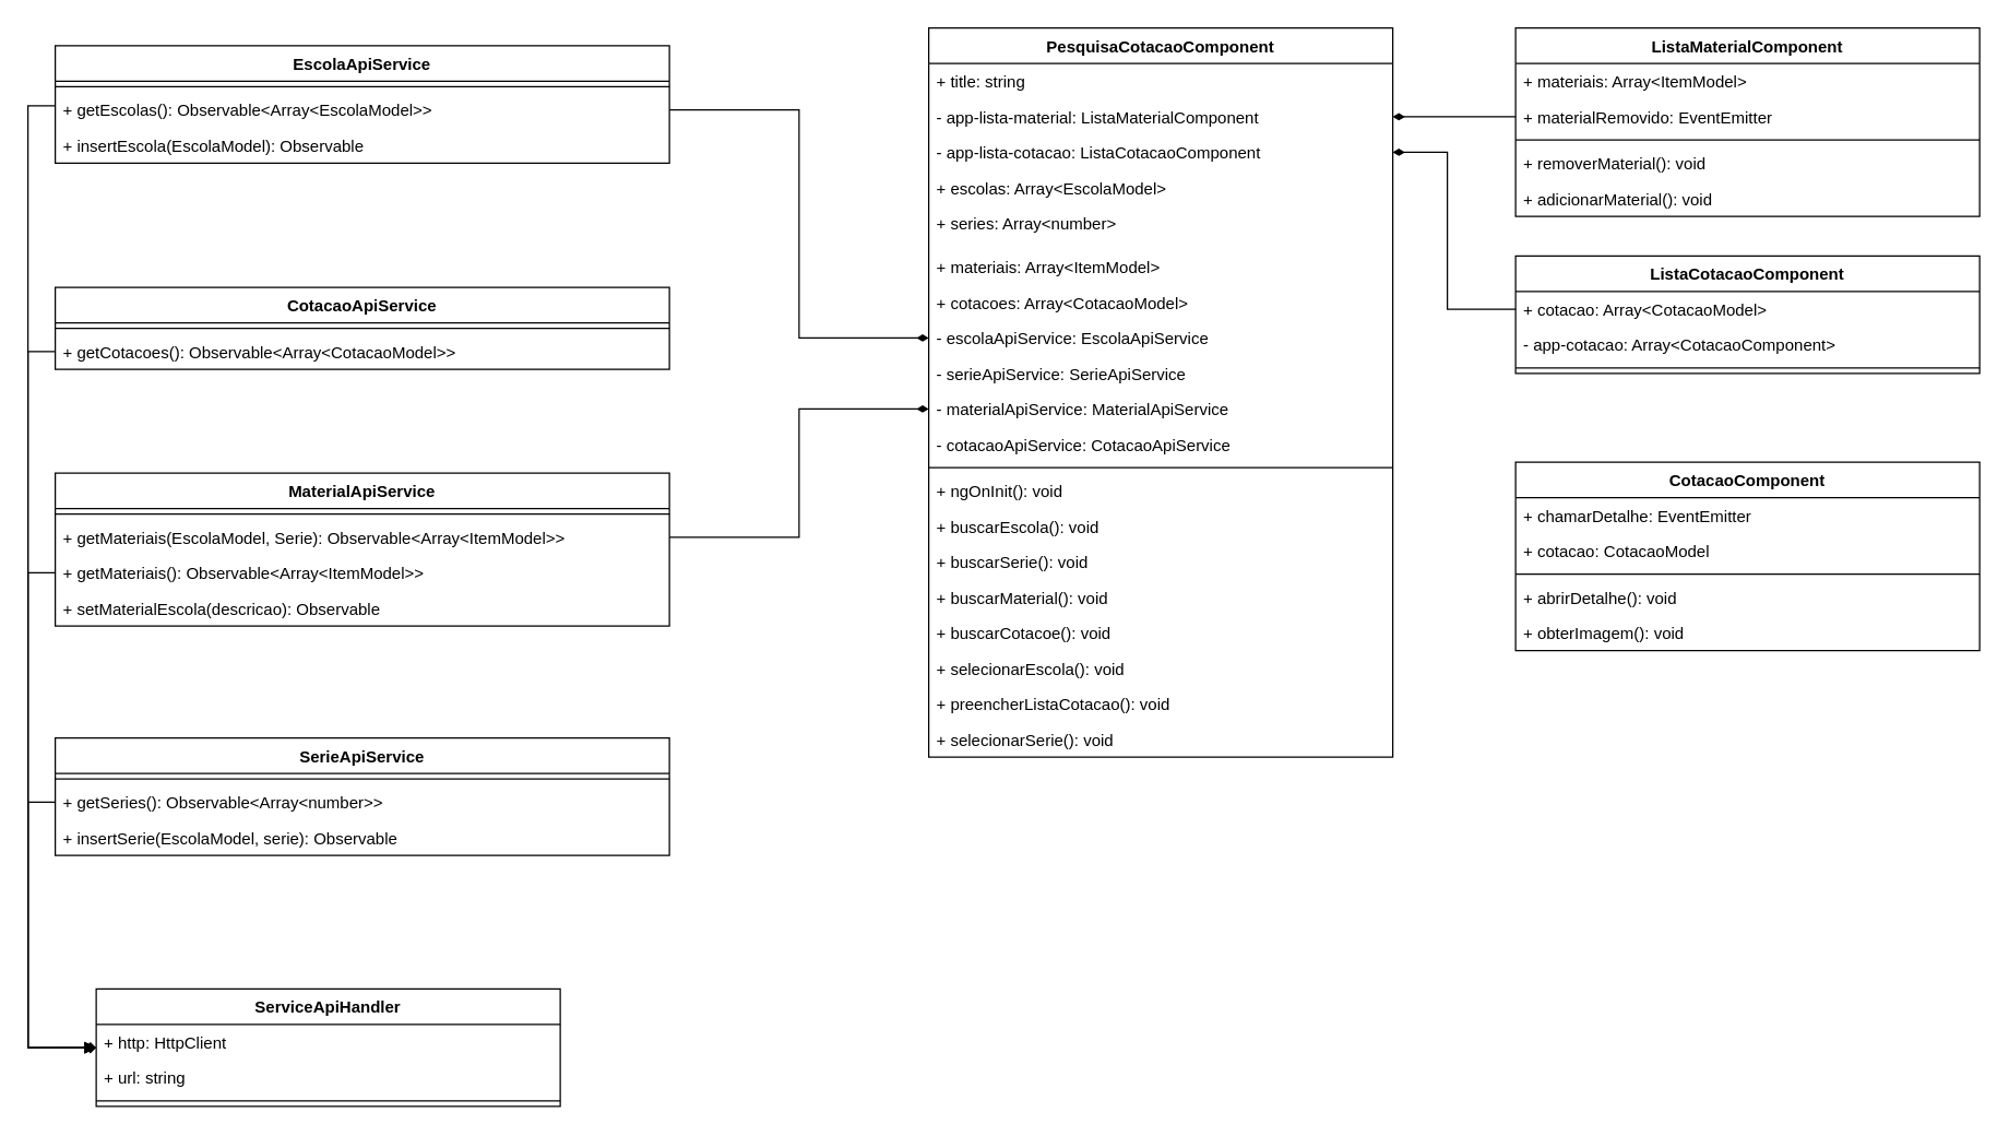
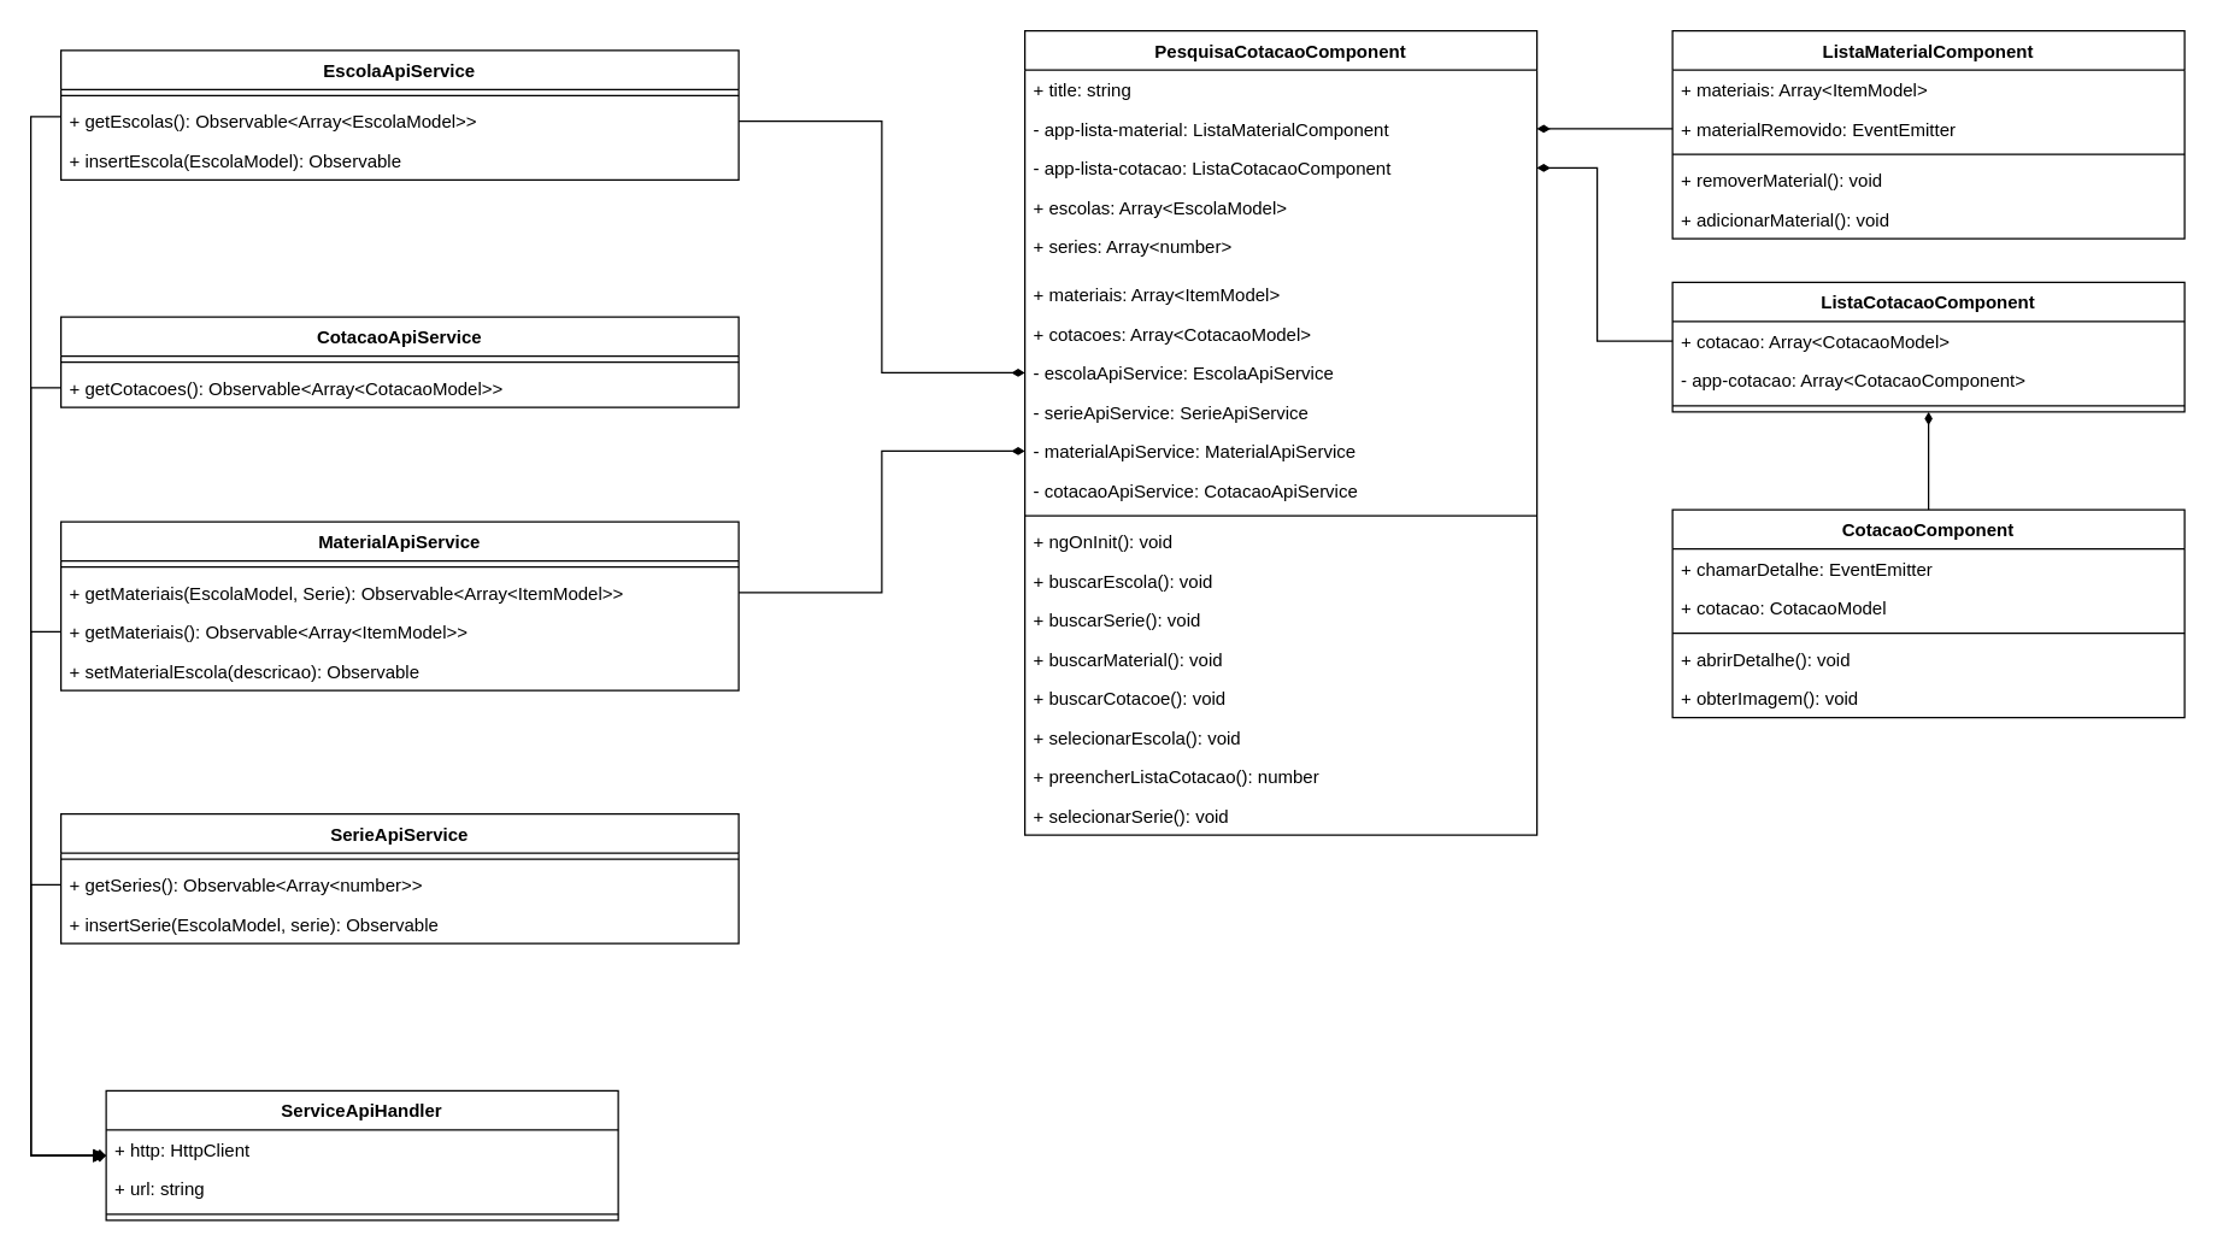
+ <mxCell id="35" style="edgeStyle=orthogonalEdgeStyle;rounded=0;orthogonalLoop=1;jettySize=auto;html=1;entryX=0.5;entryY=1;entryDx=0;entryDy=0;endArrow=diamondThin;endFill=1;" edge="1" parent="1" source="36" target="31"><mxGeometry relative="1" as="geometry" /></mxCell>
- <mxCell id="21" value="+ preencherListaCotacao(): void" style="text;strokeColor=none;fillColor=none;align=left;verticalAlign=top;spacingLeft=4;spacingRight=4;overflow=hidden;rotatable=0;points=[[0,0.5],[1,0.5]];portConstraint=eastwest;" vertex="1" parent="2"><mxGeometry y="482" width="340" height="26" as="geometry" /></mxCell>
+ <mxCell id="21" value="+ preencherListaCotacao(): number" style="text;strokeColor=none;fillColor=none;align=left;verticalAlign=top;spacingLeft=4;spacingRight=4;overflow=hidden;rotatable=0;points=[[0,0.5],[1,0.5]];portConstraint=eastwest;" vertex="1" parent="2"><mxGeometry y="482" width="340" height="26" as="geometry" /></mxCell>
